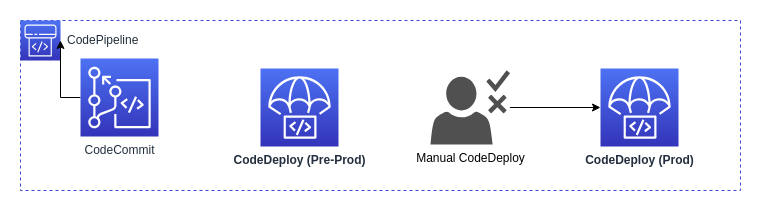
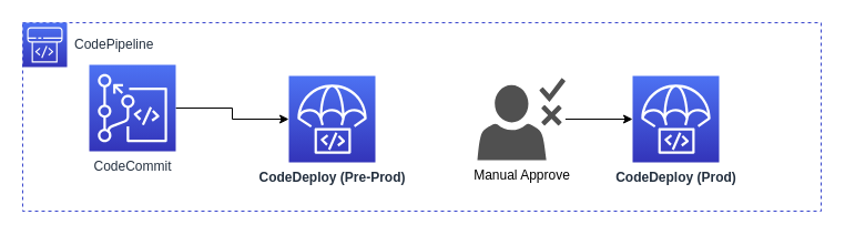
- <mxCell id="4" style="edgeStyle=orthogonalEdgeStyle;rounded=0;orthogonalLoop=1;jettySize=auto;html=1;" edge="1" parent="1" source="5" target="3"><mxGeometry relative="1" as="geometry" /></mxCell>
+ <mxCell id="4" style="edgeStyle=orthogonalEdgeStyle;rounded=0;orthogonalLoop=1;jettySize=auto;html=1;entryX=0;entryY=0.5;entryDx=0;entryDy=0;entryPerimeter=0;" edge="1" parent="1" source="5" target="6"><mxGeometry relative="1" as="geometry" /></mxCell>
- <mxCell id="7" value="CodeDeploy (Prod)" style="sketch=0;points=[[0,0,0],[0.25,0,0],[0.5,0,0],[0.75,0,0],[1,0,0],[0,1,0],[0.25,1,0],[0.5,1,0],[0.75,1,0],[1,1,0],[0,0.25,0],[0,0.5,0],[0,0.75,0],[1,0.25,0],[1,0.5,0],[1,0.75,0]];outlineConnect=0;fontColor=#232F3E;gradientColor=#4D72F3;gradientDirection=north;fillColor=#3334B9;strokeColor=#ffffff;dashed=0;verticalLabelPosition=bottom;verticalAlign=top;align=center;html=1;fontSize=12;fontStyle=1;aspect=fixed;shape=mxgraph.aws4.resourceIcon;resIcon=mxgraph.aws4.codedeploy;" vertex="1" parent="1"><mxGeometry x="600" y="68" width="78" height="78" as="geometry" /></mxCell>
+ <mxCell id="7" value="CodeDeploy (Prod)" style="sketch=0;points=[[0,0,0],[0.25,0,0],[0.5,0,0],[0.75,0,0],[1,0,0],[0,1,0],[0.25,1,0],[0.5,1,0],[0.75,1,0],[1,1,0],[0,0.25,0],[0,0.5,0],[0,0.75,0],[1,0.25,0],[1,0.5,0],[1,0.75,0]];outlineConnect=0;fontColor=#232F3E;gradientColor=#4D72F3;gradientDirection=north;fillColor=#3334B9;strokeColor=#ffffff;dashed=0;verticalLabelPosition=bottom;verticalAlign=top;align=center;html=1;fontSize=12;fontStyle=1;aspect=fixed;shape=mxgraph.aws4.resourceIcon;resIcon=mxgraph.aws4.codedeploy;" vertex="1" parent="1"><mxGeometry x="570" y="68" width="78" height="78" as="geometry" /></mxCell>
- <mxCell id="9" value="Manual CodeDeploy" style="sketch=0;pointerEvents=1;shadow=0;dashed=0;html=1;strokeColor=none;fillColor=#505050;labelPosition=center;verticalLabelPosition=bottom;verticalAlign=top;outlineConnect=0;align=center;shape=mxgraph.office.users.approver;" vertex="1" parent="1"><mxGeometry x="430" y="70" width="79.39" height="74" as="geometry" /></mxCell>
+ <mxCell id="9" value="Manual Approve" style="sketch=0;pointerEvents=1;shadow=0;dashed=0;html=1;strokeColor=none;fillColor=#505050;labelPosition=center;verticalLabelPosition=bottom;verticalAlign=top;outlineConnect=0;align=center;shape=mxgraph.office.users.approver;" vertex="1" parent="1"><mxGeometry x="430" y="70" width="79.39" height="74" as="geometry" /></mxCell>
